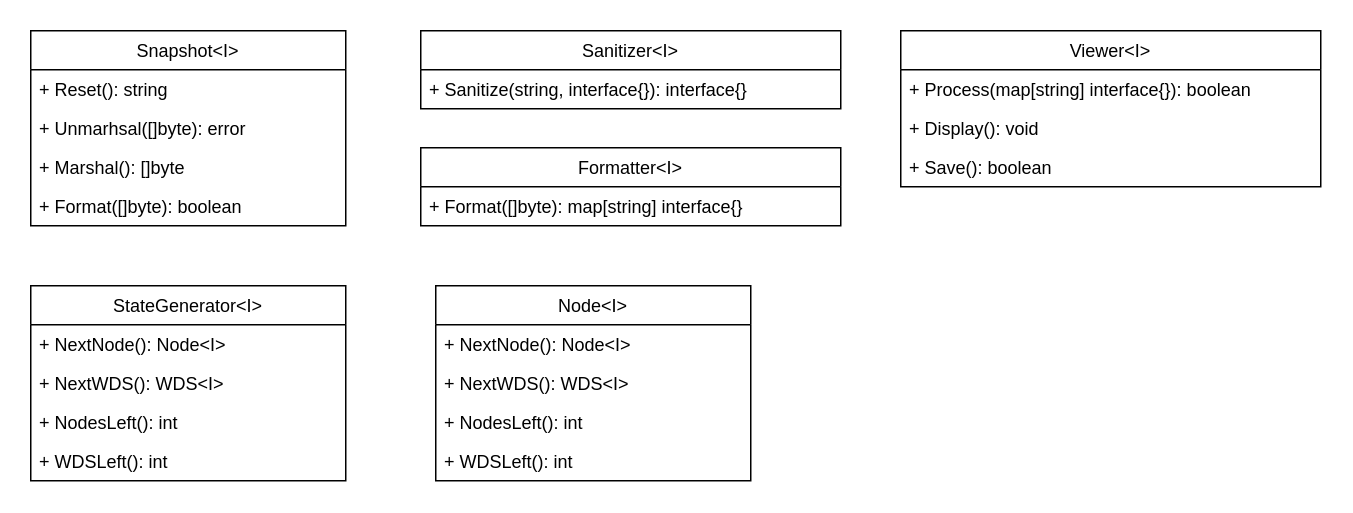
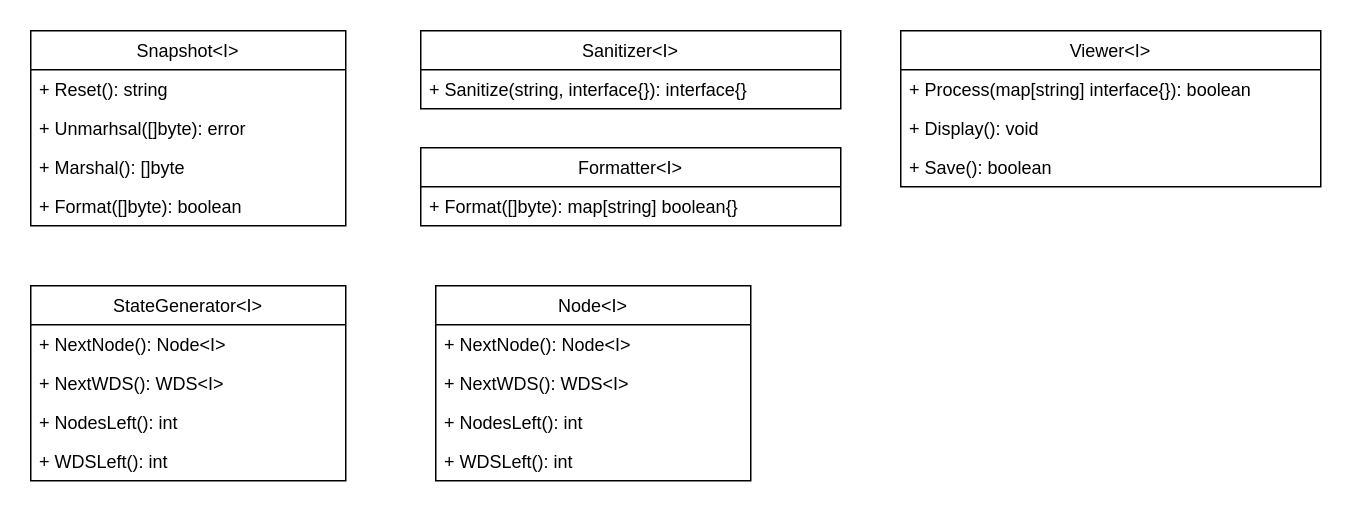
- <mxCell id="15" value="+ Format([]byte): map[string] interface{}" style="text;strokeColor=none;fillColor=none;align=left;verticalAlign=top;spacingLeft=4;spacingRight=4;overflow=hidden;rotatable=0;points=[[0,0.5],[1,0.5]];portConstraint=eastwest;" vertex="1" parent="14"><mxGeometry y="26" width="280" height="26" as="geometry" /></mxCell>
+ <mxCell id="15" value="+ Format([]byte): map[string] boolean{}" style="text;strokeColor=none;fillColor=none;align=left;verticalAlign=top;spacingLeft=4;spacingRight=4;overflow=hidden;rotatable=0;points=[[0,0.5],[1,0.5]];portConstraint=eastwest;" vertex="1" parent="14"><mxGeometry y="26" width="280" height="26" as="geometry" /></mxCell>
